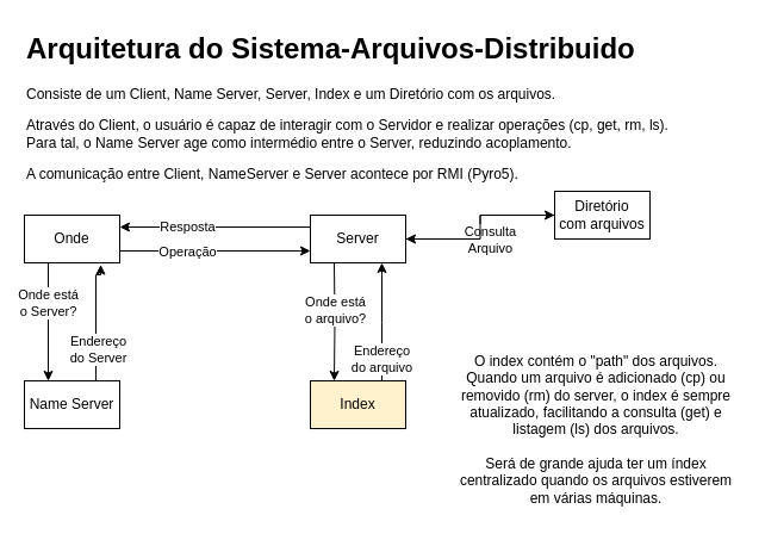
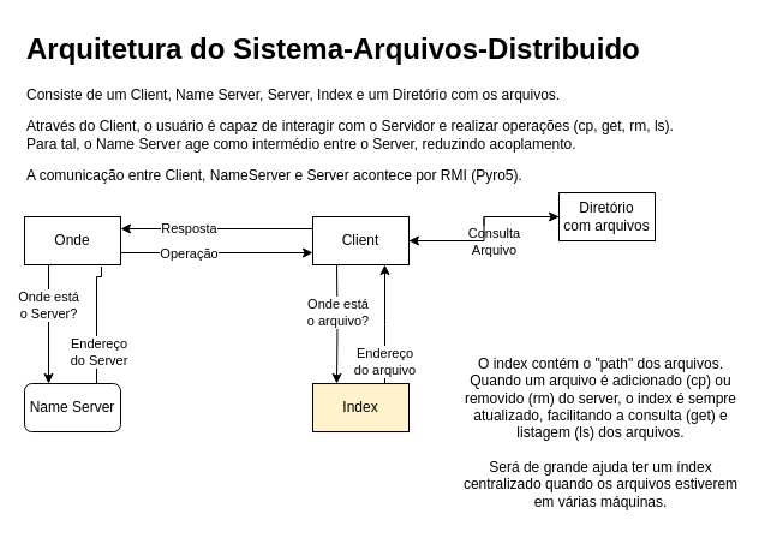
- <mxCell id="16" value="&lt;div&gt;Server&lt;/div&gt;" style="rounded=0;whiteSpace=wrap;html=1;" vertex="1" parent="1"><mxGeometry x="260" y="180" width="80" height="40" as="geometry" /></mxCell>
+ <mxCell id="16" value="&lt;div&gt;Client&lt;/div&gt;" style="rounded=0;whiteSpace=wrap;html=1;" vertex="1" parent="1"><mxGeometry x="260" y="180" width="80" height="40" as="geometry" /></mxCell>
- <mxCell id="7" value="" style="edgeStyle=orthogonalEdgeStyle;rounded=0;orthogonalLoop=1;jettySize=auto;html=1;exitX=0.75;exitY=0;exitDx=0;exitDy=0;entryX=0.8;entryY=1.038;entryDx=0;entryDy=0;entryPerimeter=0;" edge="1" parent="1" source="9" target="6"><mxGeometry relative="1" as="geometry"><mxPoint x="84" y="270" as="targetPoint" /><Array as="points"><mxPoint x="80" y="230" /><mxPoint x="84" y="230" /></Array></mxGeometry></mxCell>
+ <mxCell id="7" value="" style="edgeStyle=orthogonalEdgeStyle;rounded=0;orthogonalLoop=1;jettySize=auto;html=1;exitX=0.75;exitY=0;exitDx=0;exitDy=0;entryX=0.8;entryY=1.038;entryDx=0;entryDy=0;entryPerimeter=0;endArrow=none;" edge="1" parent="1" source="9" target="6"><mxGeometry relative="1" as="geometry"><mxPoint x="84" y="270" as="targetPoint" /><Array as="points"><mxPoint x="80" y="230" /><mxPoint x="84" y="230" /></Array></mxGeometry></mxCell>
- <mxCell id="9" value="&lt;div&gt;Name Server&lt;/div&gt;" style="rounded=0;whiteSpace=wrap;html=1;" vertex="1" parent="1"><mxGeometry x="20" y="319.03" width="80" height="40" as="geometry" /></mxCell>
+ <mxCell id="9" value="&lt;div&gt;Name Server&lt;/div&gt;" style="whiteSpace=wrap;html=1;rounded=1;" vertex="1" parent="1"><mxGeometry x="20" y="319.03" width="80" height="40" as="geometry" /></mxCell>
